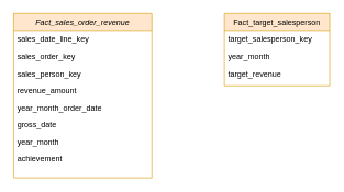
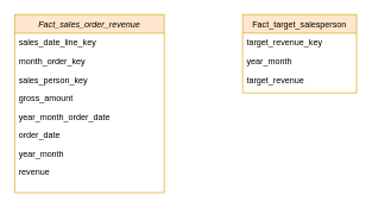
- <mxCell id="12" value="target_salesperson_key" style="text;align=left;verticalAlign=top;spacingLeft=4;spacingRight=4;overflow=hidden;rotatable=0;points=[[0,0.5],[1,0.5]];portConstraint=eastwest;" vertex="1" parent="11"><mxGeometry y="26" width="160" height="26" as="geometry" /></mxCell>
+ <mxCell id="12" value="target_revenue_key" style="text;align=left;verticalAlign=top;spacingLeft=4;spacingRight=4;overflow=hidden;rotatable=0;points=[[0,0.5],[1,0.5]];portConstraint=eastwest;" vertex="1" parent="11"><mxGeometry y="26" width="160" height="26" as="geometry" /></mxCell>
- <mxCell id="4" value="sales_order_key" style="text;align=left;verticalAlign=top;spacingLeft=4;spacingRight=4;overflow=hidden;rotatable=0;points=[[0,0.5],[1,0.5]];portConstraint=eastwest;rounded=0;shadow=0;html=0;" vertex="1" parent="2"><mxGeometry y="52" width="210" height="26" as="geometry" /></mxCell>
+ <mxCell id="4" value="month_order_key" style="text;align=left;verticalAlign=top;spacingLeft=4;spacingRight=4;overflow=hidden;rotatable=0;points=[[0,0.5],[1,0.5]];portConstraint=eastwest;rounded=0;shadow=0;html=0;" vertex="1" parent="2"><mxGeometry y="52" width="210" height="26" as="geometry" /></mxCell>
- <mxCell id="6" value="revenue_amount" style="text;align=left;verticalAlign=top;spacingLeft=4;spacingRight=4;overflow=hidden;rotatable=0;points=[[0,0.5],[1,0.5]];portConstraint=eastwest;rounded=0;shadow=0;html=0;" vertex="1" parent="2"><mxGeometry y="104" width="210" height="26" as="geometry" /></mxCell>
+ <mxCell id="6" value="gross_amount" style="text;align=left;verticalAlign=top;spacingLeft=4;spacingRight=4;overflow=hidden;rotatable=0;points=[[0,0.5],[1,0.5]];portConstraint=eastwest;rounded=0;shadow=0;html=0;" vertex="1" parent="2"><mxGeometry y="104" width="210" height="26" as="geometry" /></mxCell>
- <mxCell id="8" value="gross_date" style="text;align=left;verticalAlign=top;spacingLeft=4;spacingRight=4;overflow=hidden;rotatable=0;points=[[0,0.5],[1,0.5]];portConstraint=eastwest;rounded=0;shadow=0;html=0;" vertex="1" parent="2"><mxGeometry y="156" width="210" height="26" as="geometry" /></mxCell>
+ <mxCell id="8" value="order_date" style="text;align=left;verticalAlign=top;spacingLeft=4;spacingRight=4;overflow=hidden;rotatable=0;points=[[0,0.5],[1,0.5]];portConstraint=eastwest;rounded=0;shadow=0;html=0;" vertex="1" parent="2"><mxGeometry y="156" width="210" height="26" as="geometry" /></mxCell>
- <mxCell id="10" value="achievement" style="text;align=left;verticalAlign=top;spacingLeft=4;spacingRight=4;overflow=hidden;rotatable=0;points=[[0,0.5],[1,0.5]];portConstraint=eastwest;rounded=0;shadow=0;html=0;" vertex="1" parent="2"><mxGeometry y="208" width="210" height="26" as="geometry" /></mxCell>
+ <mxCell id="10" value="revenue" style="text;align=left;verticalAlign=top;spacingLeft=4;spacingRight=4;overflow=hidden;rotatable=0;points=[[0,0.5],[1,0.5]];portConstraint=eastwest;rounded=0;shadow=0;html=0;" vertex="1" parent="2"><mxGeometry y="208" width="210" height="26" as="geometry" /></mxCell>
